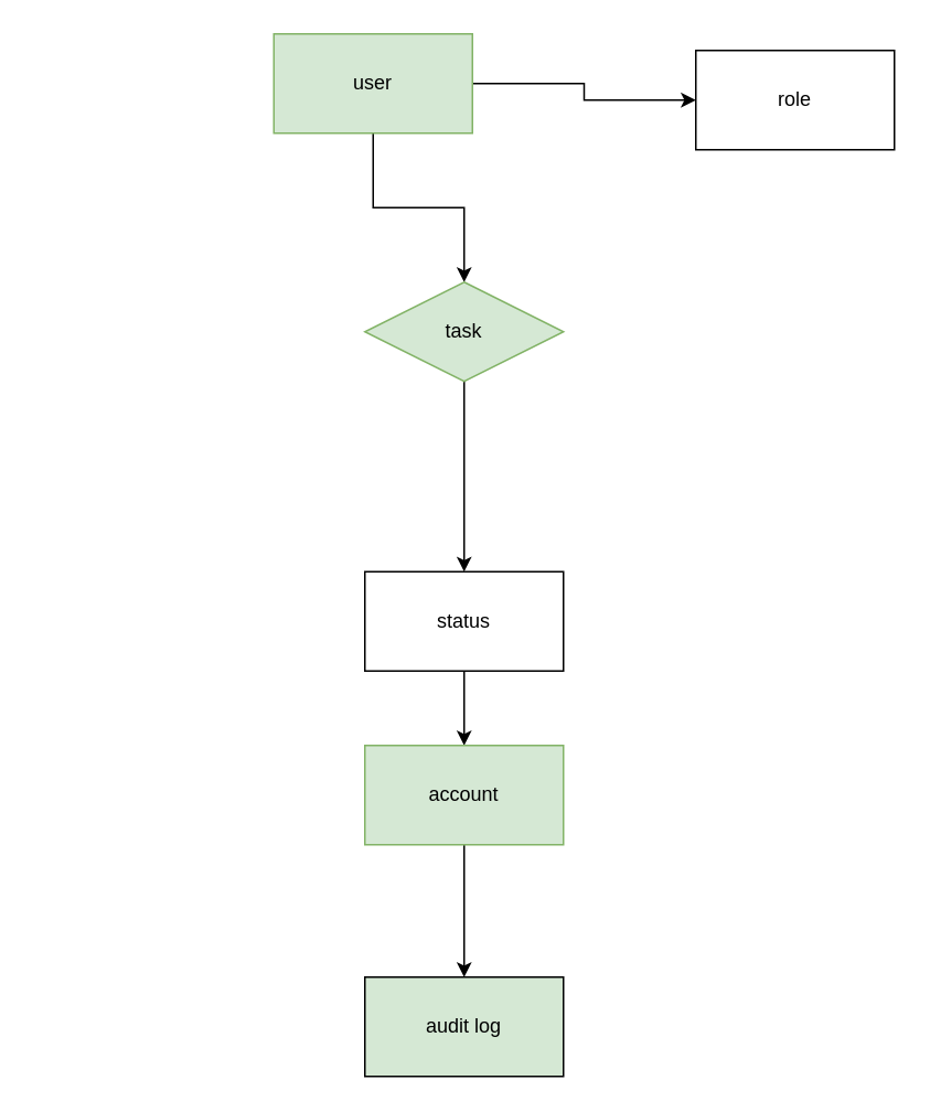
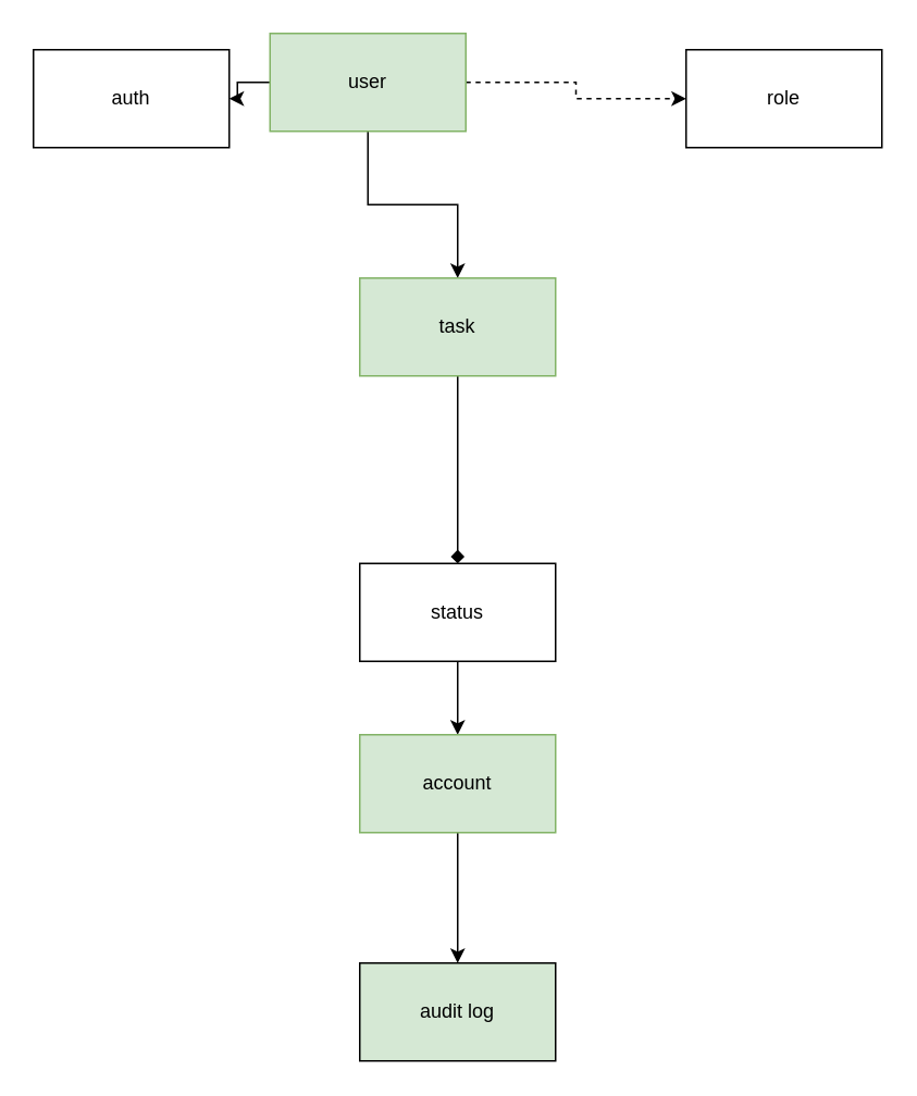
+ <mxCell id="3" value="" style="edgeStyle=orthogonalEdgeStyle;rounded=0;orthogonalLoop=1;jettySize=auto;html=1;" edge="1" parent="1" source="5" target="7"><mxGeometry relative="1" as="geometry" /></mxCell>
- <mxCell id="2" value="" style="edgeStyle=orthogonalEdgeStyle;rounded=0;orthogonalLoop=1;jettySize=auto;html=1;" edge="1" parent="1" source="5" target="6"><mxGeometry relative="1" as="geometry" /></mxCell>
+ <mxCell id="2" value="" style="edgeStyle=orthogonalEdgeStyle;rounded=0;orthogonalLoop=1;jettySize=auto;html=1;dashed=1;" edge="1" parent="1" source="5" target="6"><mxGeometry relative="1" as="geometry" /></mxCell>
+ <mxCell id="7" value="auth" style="rounded=0;whiteSpace=wrap;html=1;" vertex="1" parent="1"><mxGeometry x="20" y="30" width="120" height="60" as="geometry" /></mxCell>
- <mxCell id="9" value="task" style="rhombus;whiteSpace=wrap;html=1;fillColor=#d5e8d4;strokeColor=#82b366;" vertex="1" parent="1"><mxGeometry x="220" y="170" width="120" height="60" as="geometry" /></mxCell>
+ <mxCell id="9" value="task" style="rounded=0;whiteSpace=wrap;html=1;fillColor=#d5e8d4;strokeColor=#82b366;" vertex="1" parent="1"><mxGeometry x="220" y="170" width="120" height="60" as="geometry" /></mxCell>
- <mxCell id="8" value="" style="edgeStyle=orthogonalEdgeStyle;rounded=0;orthogonalLoop=1;jettySize=auto;html=1;" edge="1" parent="1" source="9" target="11"><mxGeometry relative="1" as="geometry" /></mxCell>
+ <mxCell id="8" value="" style="edgeStyle=orthogonalEdgeStyle;rounded=0;orthogonalLoop=1;jettySize=auto;html=1;endArrow=diamond;" edge="1" parent="1" source="9" target="11"><mxGeometry relative="1" as="geometry" /></mxCell>
